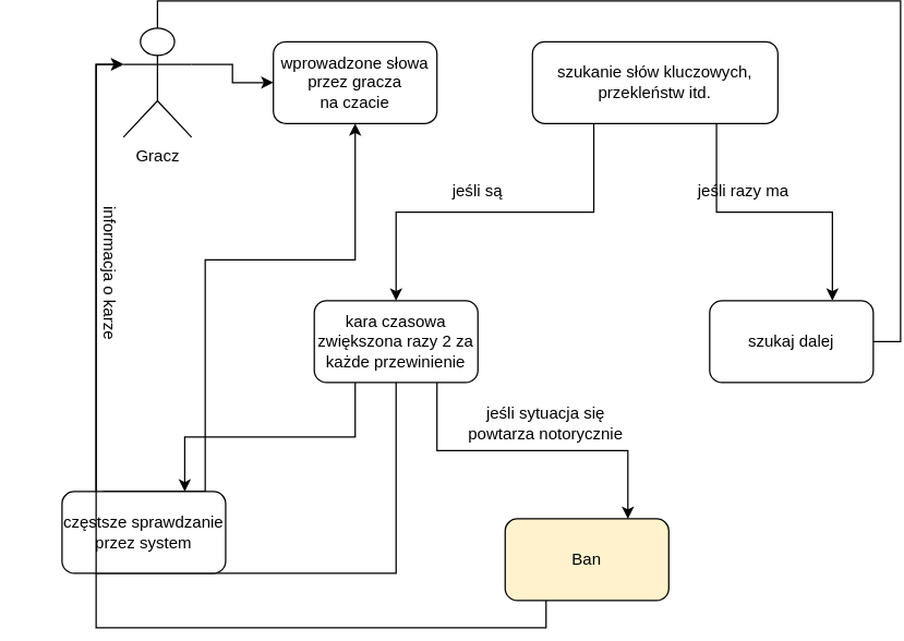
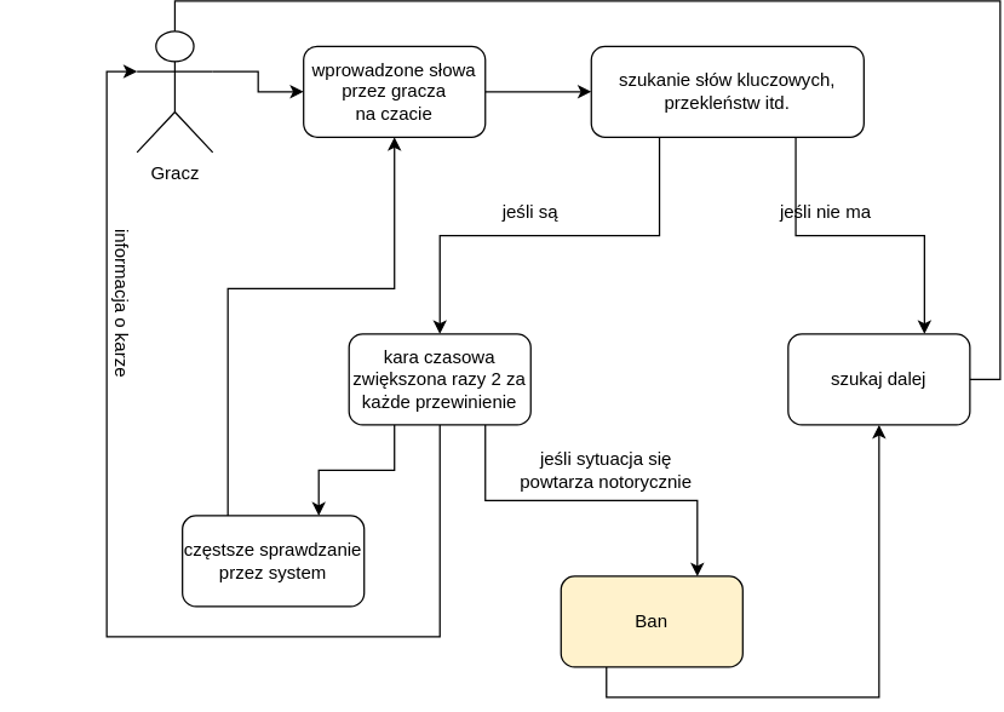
+ <mxCell id="2" style="edgeStyle=orthogonalEdgeStyle;rounded=0;orthogonalLoop=1;jettySize=auto;html=1;exitX=1;exitY=0.5;exitDx=0;exitDy=0;entryX=0;entryY=0.5;entryDx=0;entryDy=0;" edge="1" parent="1" source="3" target="8"><mxGeometry relative="1" as="geometry" /></mxCell>
- <mxCell id="15" value="jeśli razy ma" style="text;html=1;strokeColor=none;fillColor=none;align=center;verticalAlign=middle;whiteSpace=wrap;rounded=0;" vertex="1" parent="1"><mxGeometry x="490" y="130" width="110" height="20" as="geometry" /></mxCell>
+ <mxCell id="15" value="jeśli nie ma" style="text;html=1;strokeColor=none;fillColor=none;align=center;verticalAlign=middle;whiteSpace=wrap;rounded=0;" vertex="1" parent="1"><mxGeometry x="490" y="130" width="110" height="20" as="geometry" /></mxCell>
- <mxCell id="18" value="&lt;div&gt;częstsze sprawdzanie przez system&lt;/div&gt;" style="rounded=1;whiteSpace=wrap;html=1;" vertex="1" parent="1"><mxGeometry x="45" y="360" width="120" height="60" as="geometry" /></mxCell>
+ <mxCell id="18" value="&lt;div&gt;częstsze sprawdzanie przez system&lt;/div&gt;" style="rounded=1;whiteSpace=wrap;html=1;" vertex="1" parent="1"><mxGeometry x="120" y="340" width="120" height="60" as="geometry" /></mxCell>
- <mxCell id="19" style="edgeStyle=orthogonalEdgeStyle;rounded=0;orthogonalLoop=1;jettySize=auto;html=1;exitX=0.25;exitY=1;exitDx=0;exitDy=0;entryX=0;entryY=0.333;entryDx=0;entryDy=0;entryPerimeter=0;" edge="1" parent="1" source="20" target="5"><mxGeometry relative="1" as="geometry" /></mxCell>
+ <mxCell id="19" style="edgeStyle=orthogonalEdgeStyle;rounded=0;orthogonalLoop=1;jettySize=auto;html=1;exitX=0.25;exitY=1;exitDx=0;exitDy=0;" edge="1" parent="1" source="20" target="14"><mxGeometry relative="1" as="geometry" /></mxCell>
